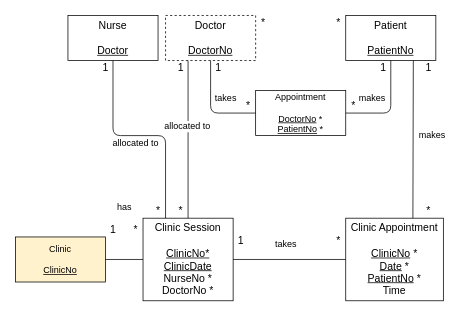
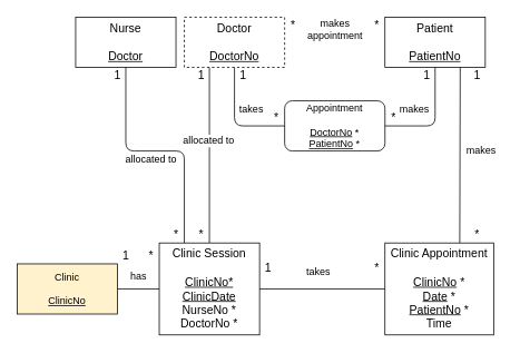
+ <mxCell id="6" value="makes &lt;br&gt;appointment" style="text;html=1;align=center;verticalAlign=middle;resizable=0;points=[];autosize=1;" vertex="1" parent="1"><mxGeometry x="360" y="20" width="80" height="30" as="geometry" /></mxCell>
- <mxCell id="7" value="Appointment&lt;br&gt;&lt;br&gt;&lt;u&gt;DoctorNo&lt;/u&gt; *&lt;br&gt;&lt;u&gt;PatientNo&lt;/u&gt; *" style="rounded=0;whiteSpace=wrap;html=1;" vertex="1" parent="1"><mxGeometry x="340" y="120" width="120" height="60" as="geometry" /></mxCell>
+ <mxCell id="7" value="Appointment&lt;br&gt;&lt;br&gt;&lt;u&gt;DoctorNo&lt;/u&gt; *&lt;br&gt;&lt;u&gt;PatientNo&lt;/u&gt; *" style="whiteSpace=wrap;html=1;rounded=1;" vertex="1" parent="1"><mxGeometry x="340" y="120" width="120" height="60" as="geometry" /></mxCell>
- <mxCell id="30" value="has" style="text;html=1;align=center;verticalAlign=middle;resizable=0;points=[];autosize=1;" vertex="1" parent="1"><mxGeometry x="150" y="265" width="30" height="20" as="geometry" /></mxCell>
+ <mxCell id="30" value="has" style="text;html=1;align=center;verticalAlign=middle;resizable=0;points=[];autosize=1;" vertex="1" parent="1"><mxGeometry x="150" y="320" width="30" height="20" as="geometry" /></mxCell>
